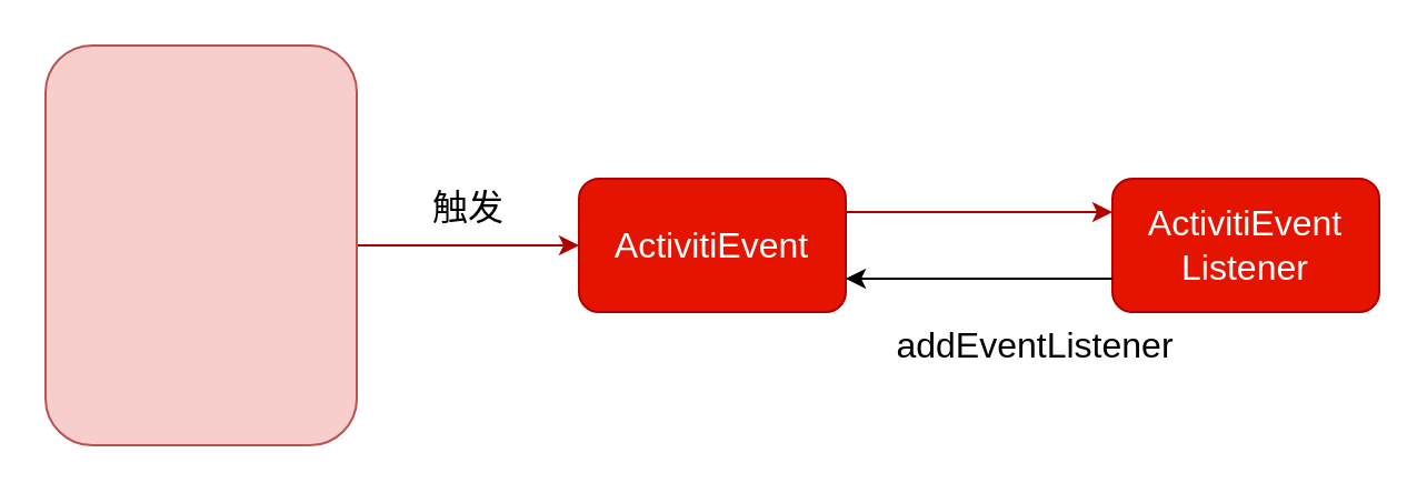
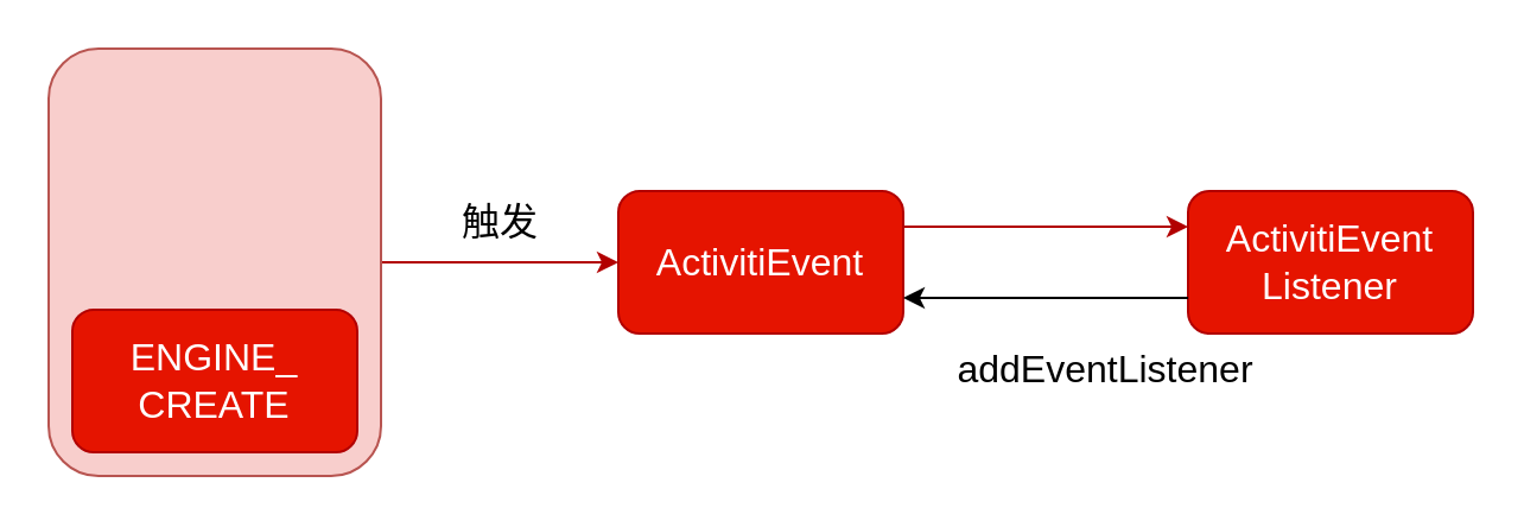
+ <mxCell id="4" value="&lt;font style=&quot;vertical-align: inherit;&quot; class=&quot;notranslate fyzs-translate-target fyzs-translate-target-wrapper&quot;&gt;&lt;font style=&quot;vertical-align: inherit;&quot; class=&quot;notranslate fyzs-translate-target fyzs-translate-target-box&quot;&gt;&lt;font style=&quot;vertical-align: inherit;&quot; title=&quot;E&quot; class=&quot;notranslate fyzs-translate-target fyzs-translate-target-text&quot;&gt;ENGINE_&lt;/font&gt;&lt;/font&gt;&lt;/font&gt;&lt;div&gt;&lt;font style=&quot;vertical-align: inherit;&quot; class=&quot;notranslate fyzs-translate-target fyzs-translate-target-wrapper&quot;&gt;&lt;font style=&quot;vertical-align: inherit;&quot; class=&quot;notranslate fyzs-translate-target fyzs-translate-target-box&quot;&gt;&lt;font style=&quot;vertical-align: inherit;&quot; title=&quot;E&quot; class=&quot;notranslate fyzs-translate-target fyzs-translate-target-text&quot;&gt;CREATE&lt;/font&gt;&lt;/font&gt;&lt;/font&gt;&lt;/div&gt;" style="rounded=1;whiteSpace=wrap;html=1;fillColor=#e51400;fontColor=#ffffff;strokeColor=#B20000;fontSize=16;" vertex="1" parent="1"><mxGeometry x="30" y="130" width="120" height="60" as="geometry" /></mxCell>
